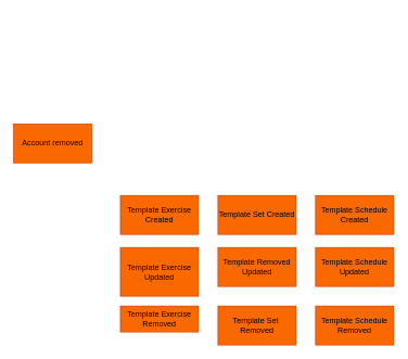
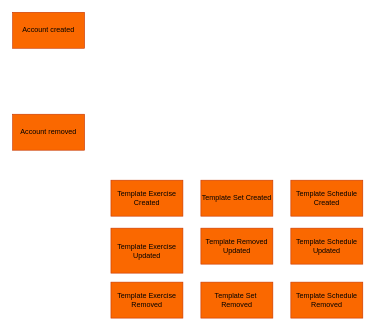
+ <mxCell id="2" value="Account created" style="rounded=0;whiteSpace=wrap;html=1;fillColor=#fa6800;strokeColor=#C73500;fontColor=#000000;" vertex="1" parent="1"><mxGeometry x="20" y="20" width="120" height="60" as="geometry" /></mxCell>
- <mxCell id="6" value="Template Exercise Removed" style="rounded=0;whiteSpace=wrap;html=1;fillColor=#fa6800;strokeColor=#C73500;fontColor=#000000;" vertex="1" parent="1"><mxGeometry x="184" y="470" width="120" height="40" as="geometry" /></mxCell>
+ <mxCell id="6" value="Template Exercise Removed" style="rounded=0;whiteSpace=wrap;html=1;fillColor=#fa6800;strokeColor=#C73500;fontColor=#000000;" vertex="1" parent="1"><mxGeometry x="184" y="470" width="120" height="60" as="geometry" /></mxCell>
